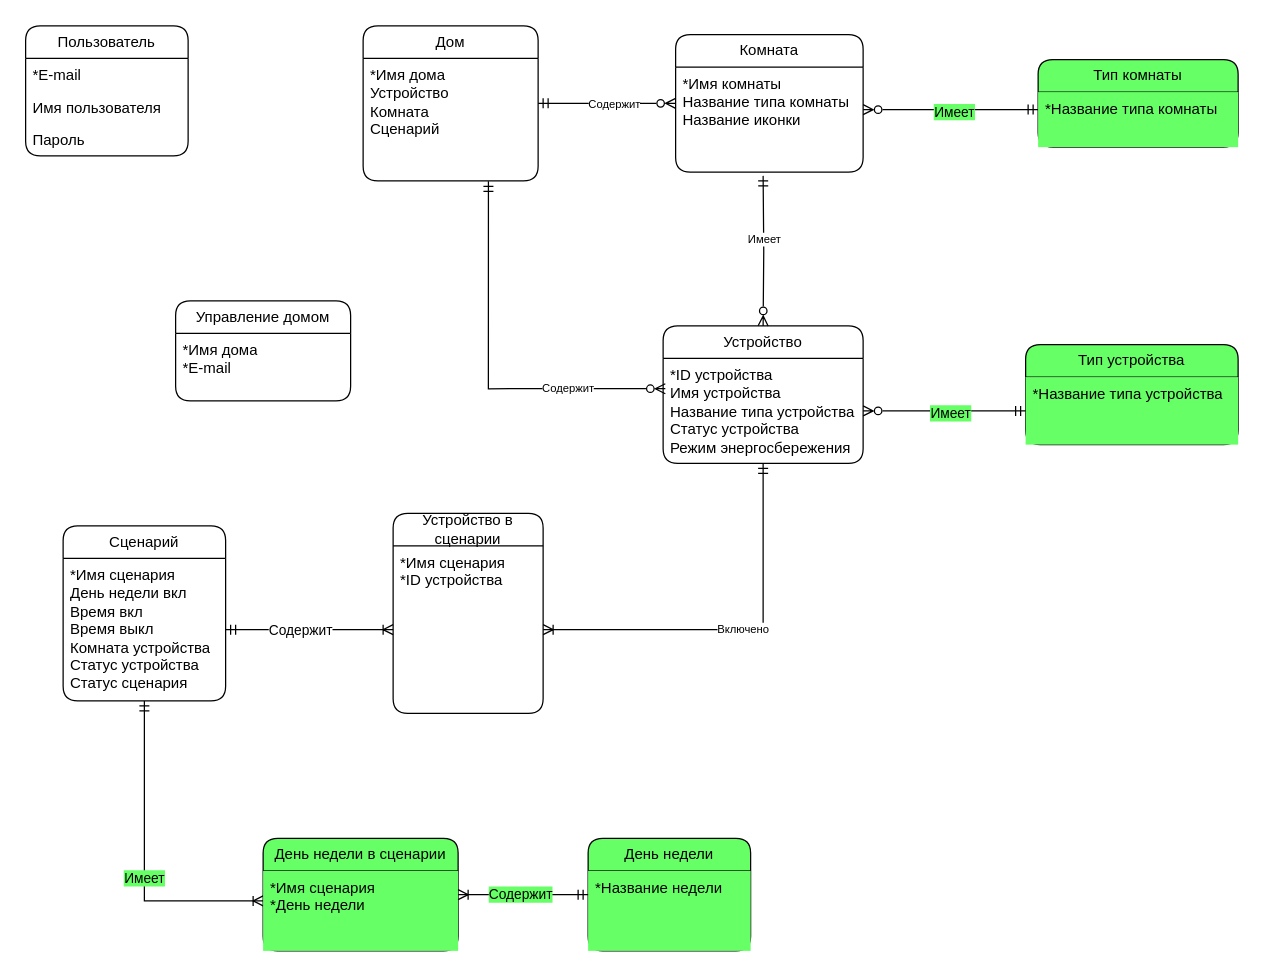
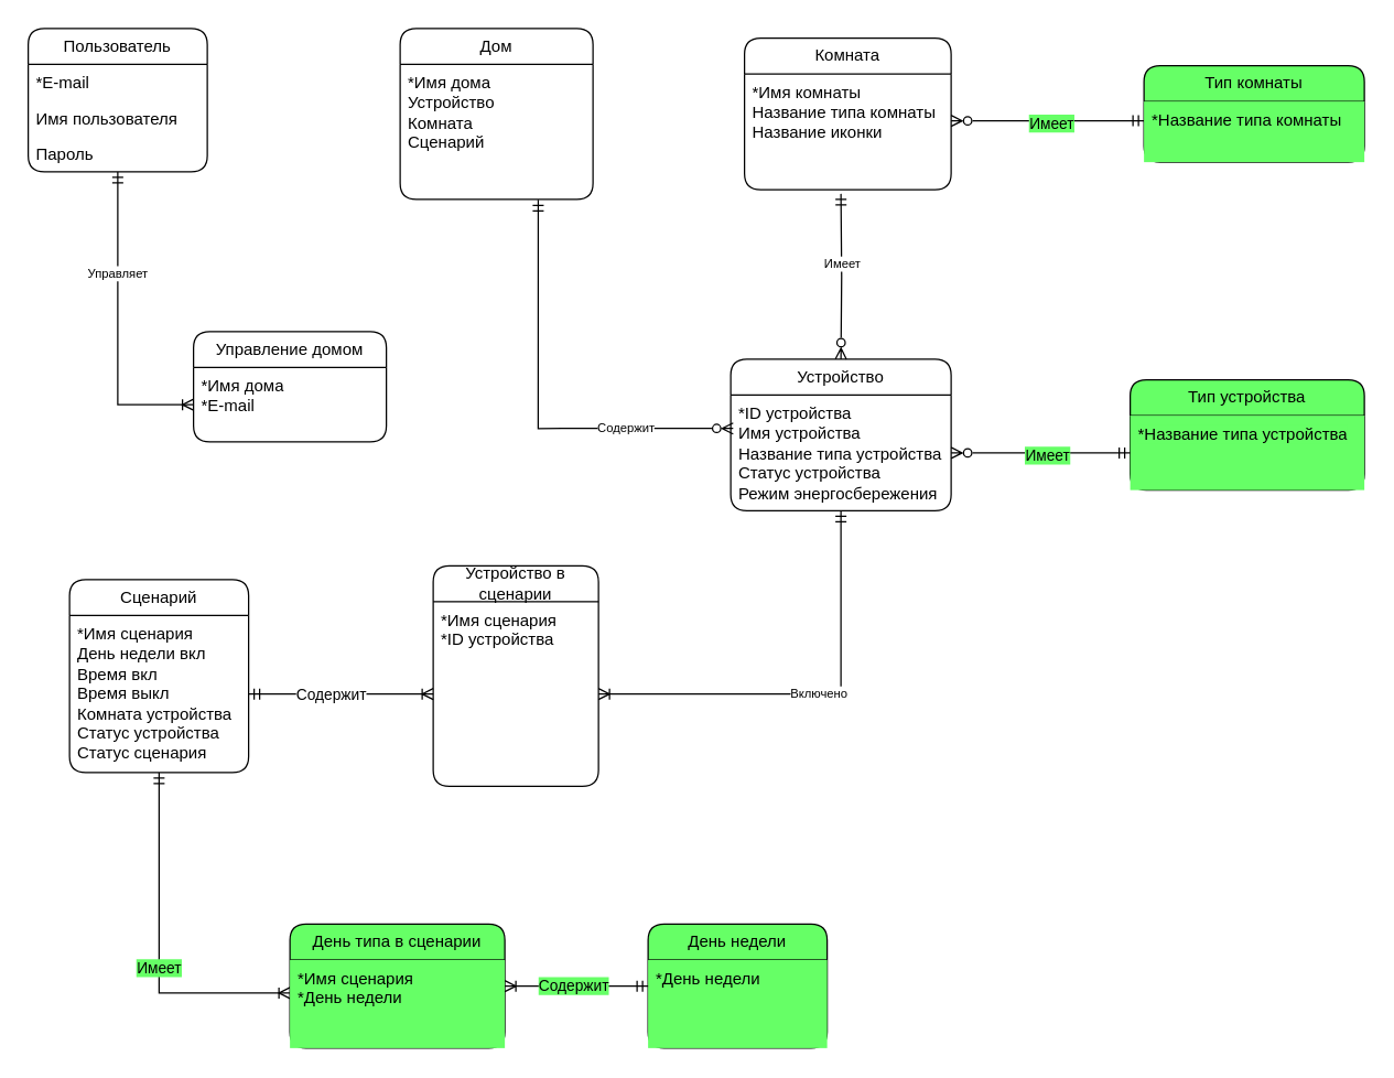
- <mxCell id="22" style="edgeStyle=orthogonalEdgeStyle;rounded=0;orthogonalLoop=1;jettySize=auto;html=1;entryX=0;entryY=0.345;entryDx=0;entryDy=0;entryPerimeter=0;endArrow=ERzeroToMany;endFill=0;startArrow=ERmandOne;startFill=0;" edge="1" parent="1" source="12" target="17"><mxGeometry relative="1" as="geometry" /></mxCell>
- <mxCell id="23" value="Содержит" style="edgeLabel;html=1;align=center;verticalAlign=middle;resizable=0;points=[];fontSize=9;" connectable="0" vertex="1" parent="22"><mxGeometry x="0.099" y="-1" relative="1" as="geometry"><mxPoint as="offset" /></mxGeometry></mxCell>
+ <mxCell id="2" style="edgeStyle=orthogonalEdgeStyle;rounded=0;orthogonalLoop=1;jettySize=auto;html=1;endArrow=ERoneToMany;endFill=0;startArrow=ERmandOne;startFill=0;" edge="1" parent="1" source="4" target="31"><mxGeometry relative="1" as="geometry" /></mxCell>
+ <mxCell id="3" value="Управляет" style="edgeLabel;html=1;align=center;verticalAlign=middle;resizable=0;points=[];fontSize=9;" connectable="0" vertex="1" parent="2"><mxGeometry x="-0.35" y="-1" relative="1" as="geometry"><mxPoint as="offset" /></mxGeometry></mxCell>
- <mxCell id="34" value="День недели в сценарии" style="swimlane;fontStyle=0;childLayout=stackLayout;horizontal=1;startSize=26;fillColor=#66FF66;horizontalStack=0;resizeParent=1;resizeParentMax=0;resizeLast=0;collapsible=1;marginBottom=0;whiteSpace=wrap;html=1;rounded=1;" vertex="1" parent="1"><mxGeometry x="210" y="670" width="156" height="90" as="geometry" /></mxCell>
+ <mxCell id="34" value="День типа в сценарии" style="swimlane;fontStyle=0;childLayout=stackLayout;horizontal=1;startSize=26;fillColor=#66FF66;horizontalStack=0;resizeParent=1;resizeParentMax=0;resizeLast=0;collapsible=1;marginBottom=0;whiteSpace=wrap;html=1;rounded=1;" vertex="1" parent="1"><mxGeometry x="210" y="670" width="156" height="90" as="geometry" /></mxCell>
- <mxCell id="37" value="&lt;div&gt;&lt;span style=&quot;background-color: initial;&quot;&gt;*Название недели&amp;nbsp;&lt;/span&gt;&lt;/div&gt;&lt;div&gt;&lt;div&gt;&lt;br&gt;&lt;/div&gt;&lt;/div&gt;" style="text;strokeColor=none;fillColor=#66FF66;align=left;verticalAlign=top;spacingLeft=4;spacingRight=4;overflow=hidden;rotatable=0;points=[[0,0.5],[1,0.5]];portConstraint=eastwest;whiteSpace=wrap;html=1;" vertex="1" parent="36"><mxGeometry y="26" width="130" height="64" as="geometry" /></mxCell>
+ <mxCell id="37" value="&lt;div&gt;&lt;span style=&quot;background-color: initial;&quot;&gt;*День недели&amp;nbsp;&lt;/span&gt;&lt;/div&gt;&lt;div&gt;&lt;div&gt;&lt;br&gt;&lt;/div&gt;&lt;/div&gt;" style="text;strokeColor=none;fillColor=#66FF66;align=left;verticalAlign=top;spacingLeft=4;spacingRight=4;overflow=hidden;rotatable=0;points=[[0,0.5],[1,0.5]];portConstraint=eastwest;whiteSpace=wrap;html=1;" vertex="1" parent="36"><mxGeometry y="26" width="130" height="64" as="geometry" /></mxCell>
